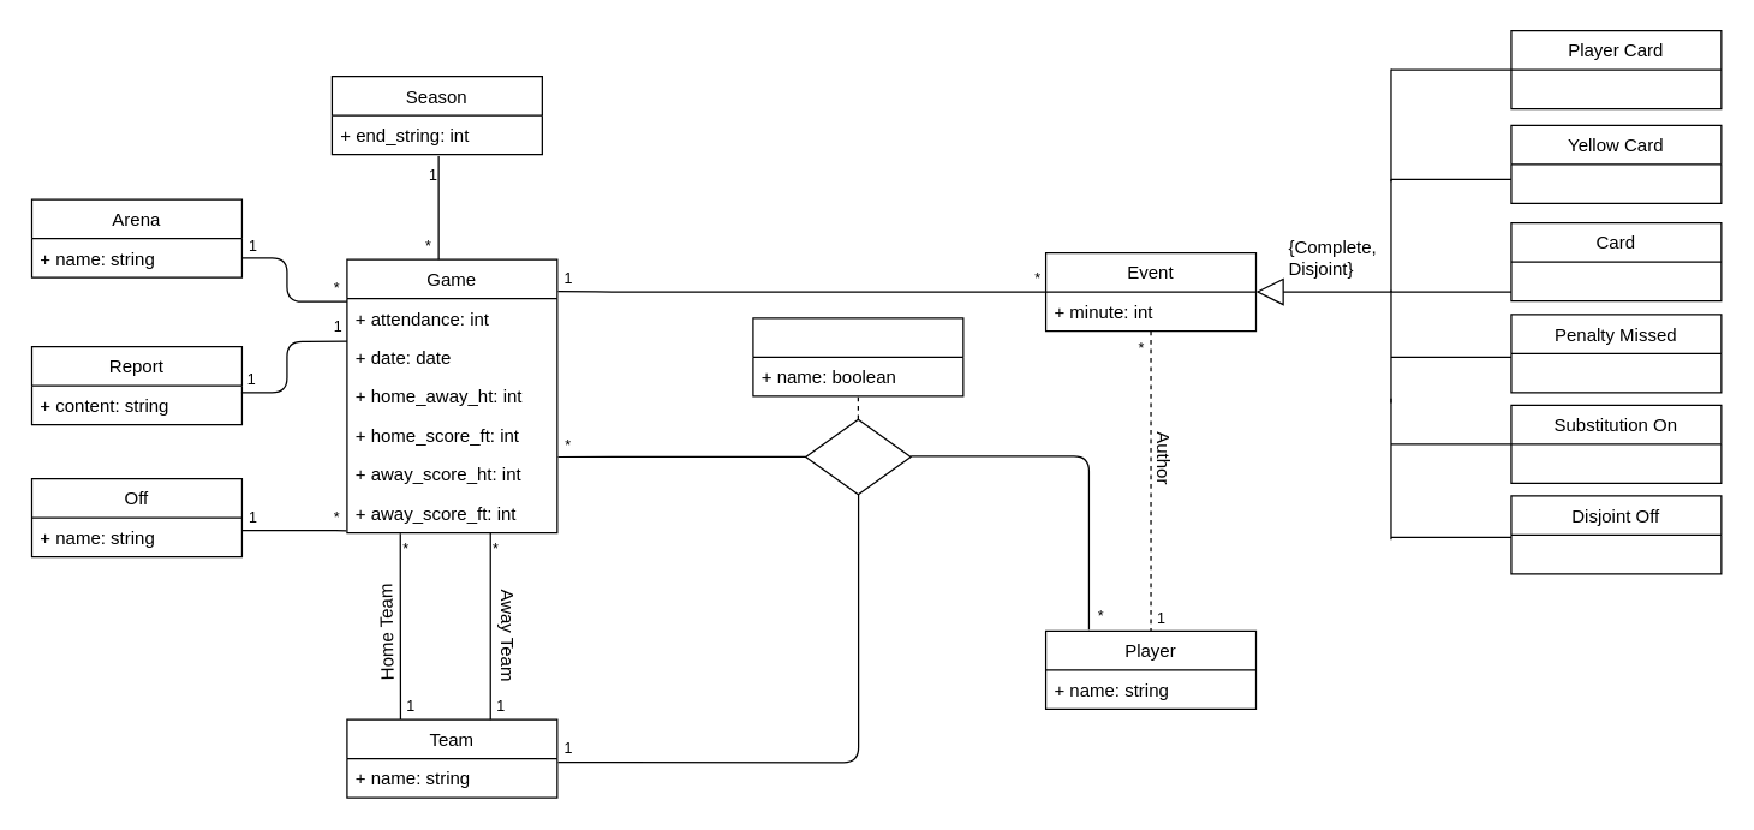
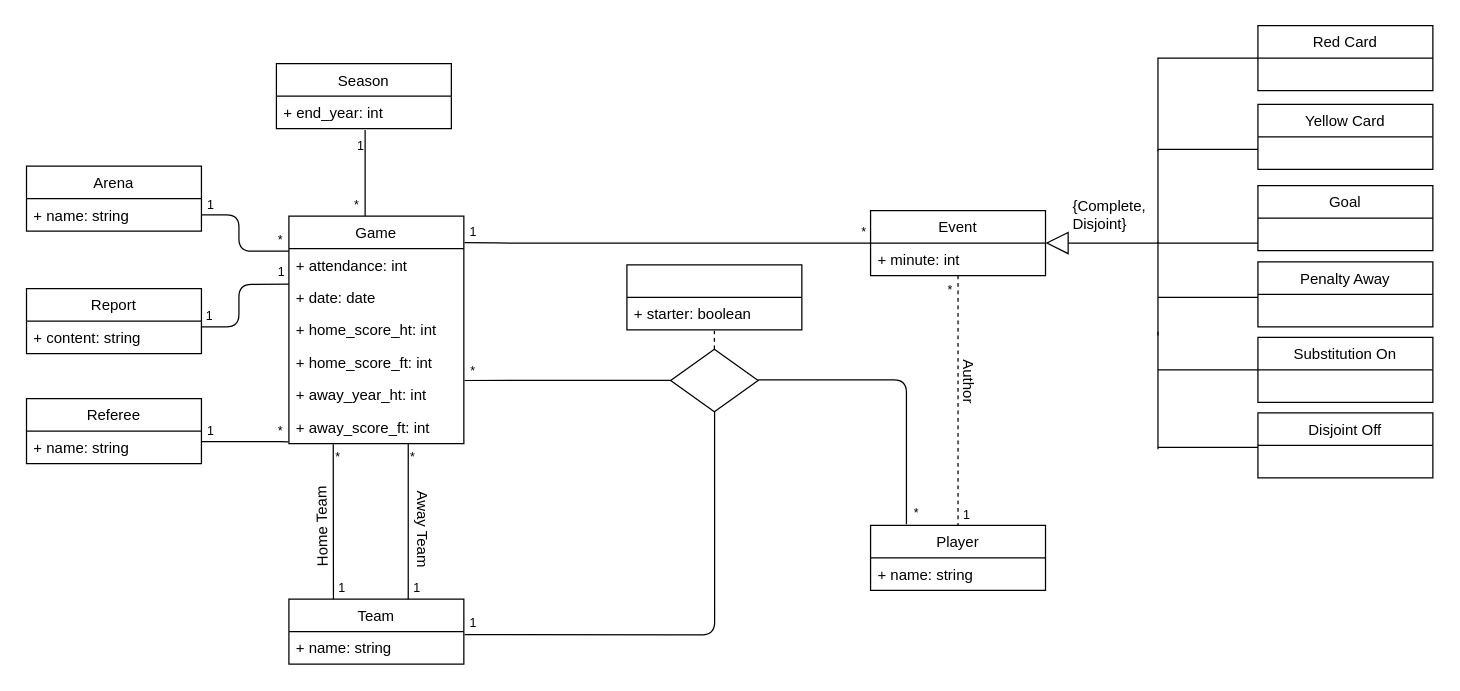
- <mxCell id="35" value="Player Card" style="swimlane;fontStyle=0;childLayout=stackLayout;horizontal=1;startSize=26;fillColor=none;horizontalStack=0;resizeParent=1;resizeParentMax=0;resizeLast=0;collapsible=1;marginBottom=0;" parent="1" vertex="1"><mxGeometry x="1006" y="20" width="140" height="52" as="geometry" /></mxCell>
+ <mxCell id="35" value="Red Card" style="swimlane;fontStyle=0;childLayout=stackLayout;horizontal=1;startSize=26;fillColor=none;horizontalStack=0;resizeParent=1;resizeParentMax=0;resizeLast=0;collapsible=1;marginBottom=0;" parent="1" vertex="1"><mxGeometry x="1006" y="20" width="140" height="52" as="geometry" /></mxCell>
- <mxCell id="3" value="+ end_string: int" style="text;strokeColor=none;fillColor=none;align=left;verticalAlign=top;spacingLeft=4;spacingRight=4;overflow=hidden;rotatable=0;points=[[0,0.5],[1,0.5]];portConstraint=eastwest;" parent="2" vertex="1"><mxGeometry y="26" width="140" height="26" as="geometry" /></mxCell>
+ <mxCell id="3" value="+ end_year: int" style="text;strokeColor=none;fillColor=none;align=left;verticalAlign=top;spacingLeft=4;spacingRight=4;overflow=hidden;rotatable=0;points=[[0,0.5],[1,0.5]];portConstraint=eastwest;" parent="2" vertex="1"><mxGeometry y="26" width="140" height="26" as="geometry" /></mxCell>
- <mxCell id="37" value="Card" style="swimlane;fontStyle=0;childLayout=stackLayout;horizontal=1;startSize=26;fillColor=none;horizontalStack=0;resizeParent=1;resizeParentMax=0;resizeLast=0;collapsible=1;marginBottom=0;" parent="1" vertex="1"><mxGeometry x="1006" y="148" width="140" height="52" as="geometry" /></mxCell>
+ <mxCell id="37" value="Goal" style="swimlane;fontStyle=0;childLayout=stackLayout;horizontal=1;startSize=26;fillColor=none;horizontalStack=0;resizeParent=1;resizeParentMax=0;resizeLast=0;collapsible=1;marginBottom=0;" parent="1" vertex="1"><mxGeometry x="1006" y="148" width="140" height="52" as="geometry" /></mxCell>
- <mxCell id="38" value="Penalty Missed" style="swimlane;fontStyle=0;childLayout=stackLayout;horizontal=1;startSize=26;fillColor=none;horizontalStack=0;resizeParent=1;resizeParentMax=0;resizeLast=0;collapsible=1;marginBottom=0;" parent="1" vertex="1"><mxGeometry x="1006" y="209" width="140" height="52" as="geometry" /></mxCell>
+ <mxCell id="38" value="Penalty Away" style="swimlane;fontStyle=0;childLayout=stackLayout;horizontal=1;startSize=26;fillColor=none;horizontalStack=0;resizeParent=1;resizeParentMax=0;resizeLast=0;collapsible=1;marginBottom=0;" parent="1" vertex="1"><mxGeometry x="1006" y="209" width="140" height="52" as="geometry" /></mxCell>
- <mxCell id="58" value="+ name: boolean" style="text;strokeColor=none;fillColor=none;align=left;verticalAlign=top;spacingLeft=4;spacingRight=4;overflow=hidden;rotatable=0;points=[[0,0.5],[1,0.5]];portConstraint=eastwest;" parent="57" vertex="1"><mxGeometry y="26" width="140" height="26" as="geometry" /></mxCell>
+ <mxCell id="58" value="+ starter: boolean" style="text;strokeColor=none;fillColor=none;align=left;verticalAlign=top;spacingLeft=4;spacingRight=4;overflow=hidden;rotatable=0;points=[[0,0.5],[1,0.5]];portConstraint=eastwest;" parent="57" vertex="1"><mxGeometry y="26" width="140" height="26" as="geometry" /></mxCell>
- <mxCell id="7" value="+ home_away_ht: int&#10;" style="text;strokeColor=none;fillColor=none;align=left;verticalAlign=top;spacingLeft=4;spacingRight=4;overflow=hidden;rotatable=0;points=[[0,0.5],[1,0.5]];portConstraint=eastwest;" parent="4" vertex="1"><mxGeometry y="78" width="140" height="26" as="geometry" /></mxCell>
+ <mxCell id="7" value="+ home_score_ht: int&#10;" style="text;strokeColor=none;fillColor=none;align=left;verticalAlign=top;spacingLeft=4;spacingRight=4;overflow=hidden;rotatable=0;points=[[0,0.5],[1,0.5]];portConstraint=eastwest;" parent="4" vertex="1"><mxGeometry y="78" width="140" height="26" as="geometry" /></mxCell>
- <mxCell id="9" value="+ away_score_ht: int" style="text;strokeColor=none;fillColor=none;align=left;verticalAlign=top;spacingLeft=4;spacingRight=4;overflow=hidden;rotatable=0;points=[[0,0.5],[1,0.5]];portConstraint=eastwest;" parent="4" vertex="1"><mxGeometry y="130" width="140" height="26" as="geometry" /></mxCell>
+ <mxCell id="9" value="+ away_year_ht: int" style="text;strokeColor=none;fillColor=none;align=left;verticalAlign=top;spacingLeft=4;spacingRight=4;overflow=hidden;rotatable=0;points=[[0,0.5],[1,0.5]];portConstraint=eastwest;" parent="4" vertex="1"><mxGeometry y="130" width="140" height="26" as="geometry" /></mxCell>
- <mxCell id="11" value="Off" style="swimlane;fontStyle=0;childLayout=stackLayout;horizontal=1;startSize=26;fillColor=none;horizontalStack=0;resizeParent=1;resizeParentMax=0;resizeLast=0;collapsible=1;marginBottom=0;" parent="1" vertex="1"><mxGeometry x="20.5" y="318.5" width="140" height="52" as="geometry" /></mxCell>
+ <mxCell id="11" value="Referee" style="swimlane;fontStyle=0;childLayout=stackLayout;horizontal=1;startSize=26;fillColor=none;horizontalStack=0;resizeParent=1;resizeParentMax=0;resizeLast=0;collapsible=1;marginBottom=0;" parent="1" vertex="1"><mxGeometry x="20.5" y="318.5" width="140" height="52" as="geometry" /></mxCell>
